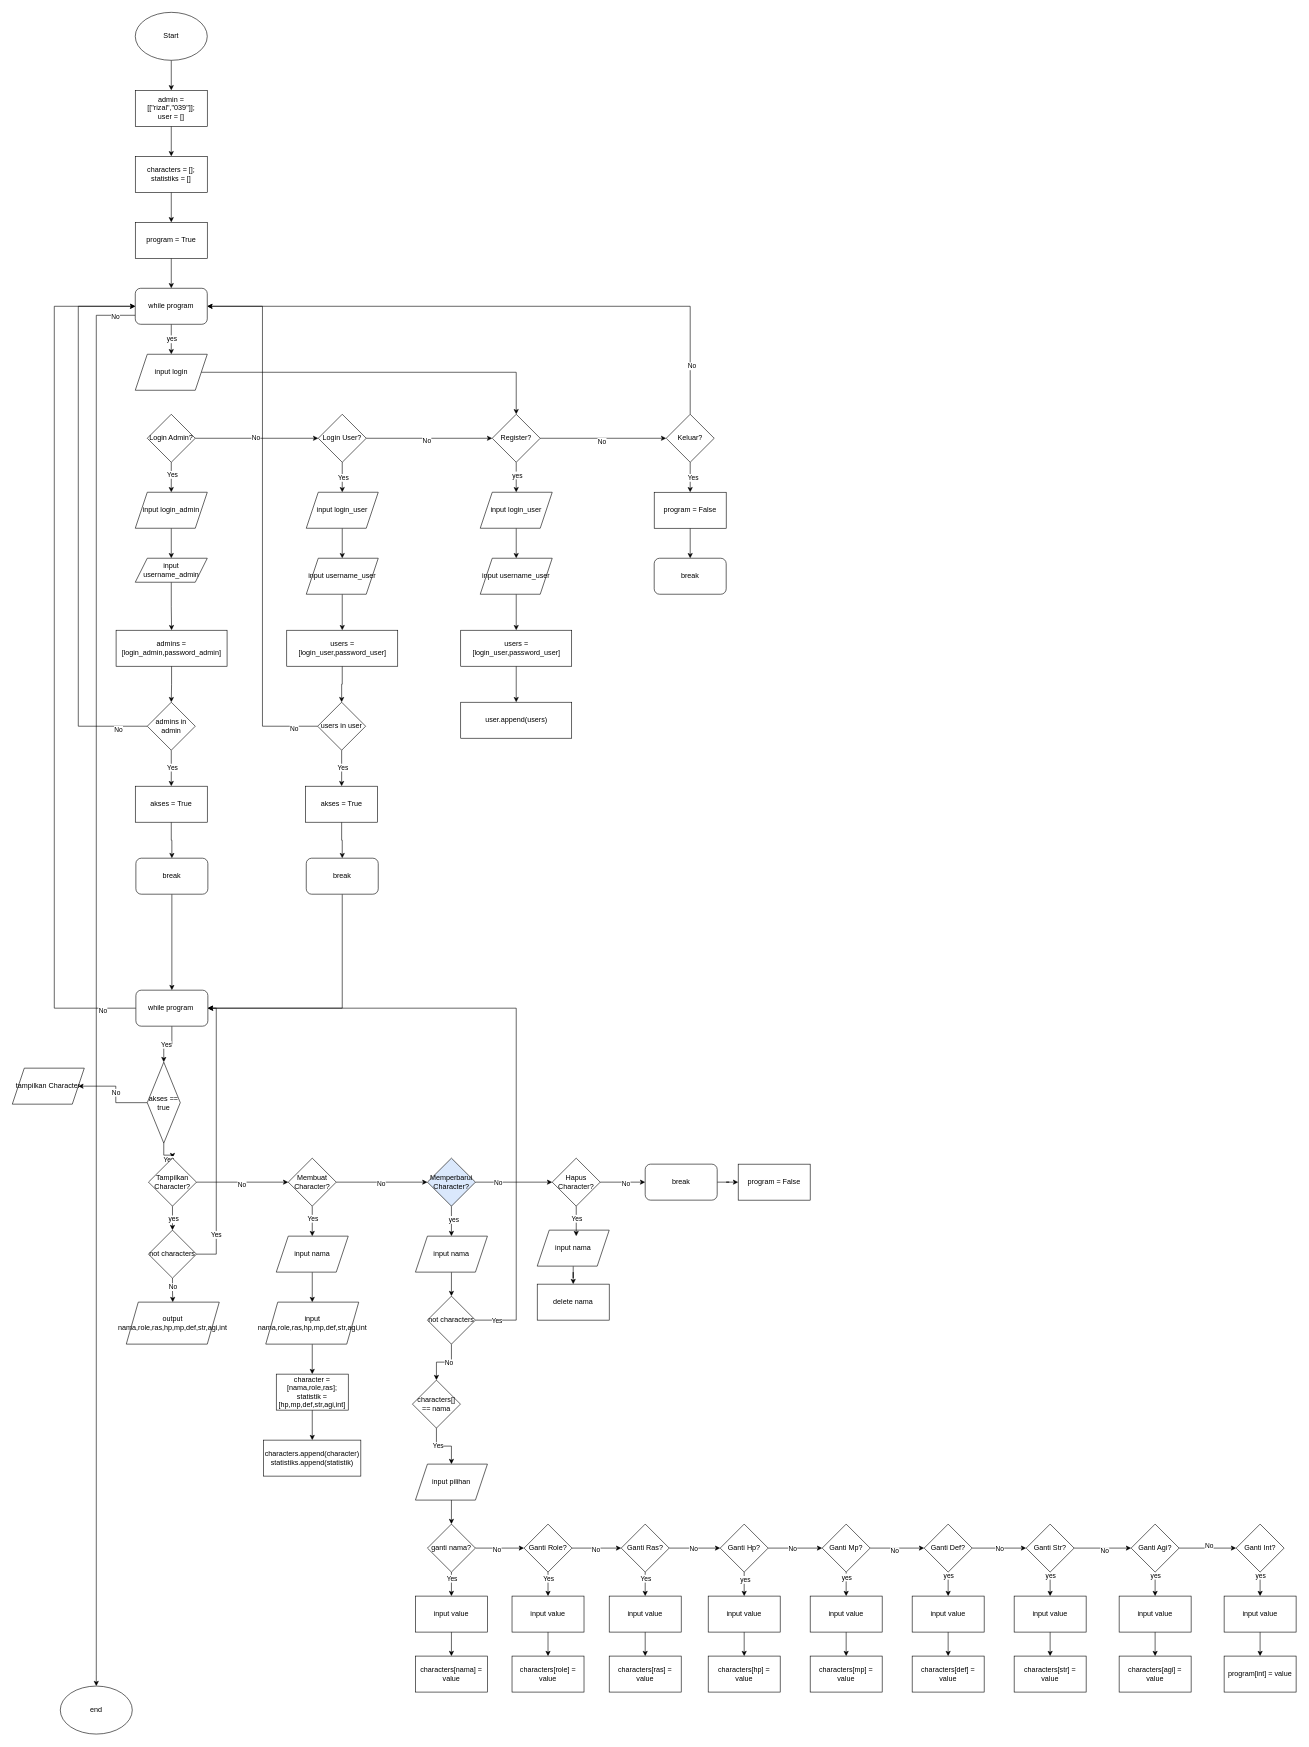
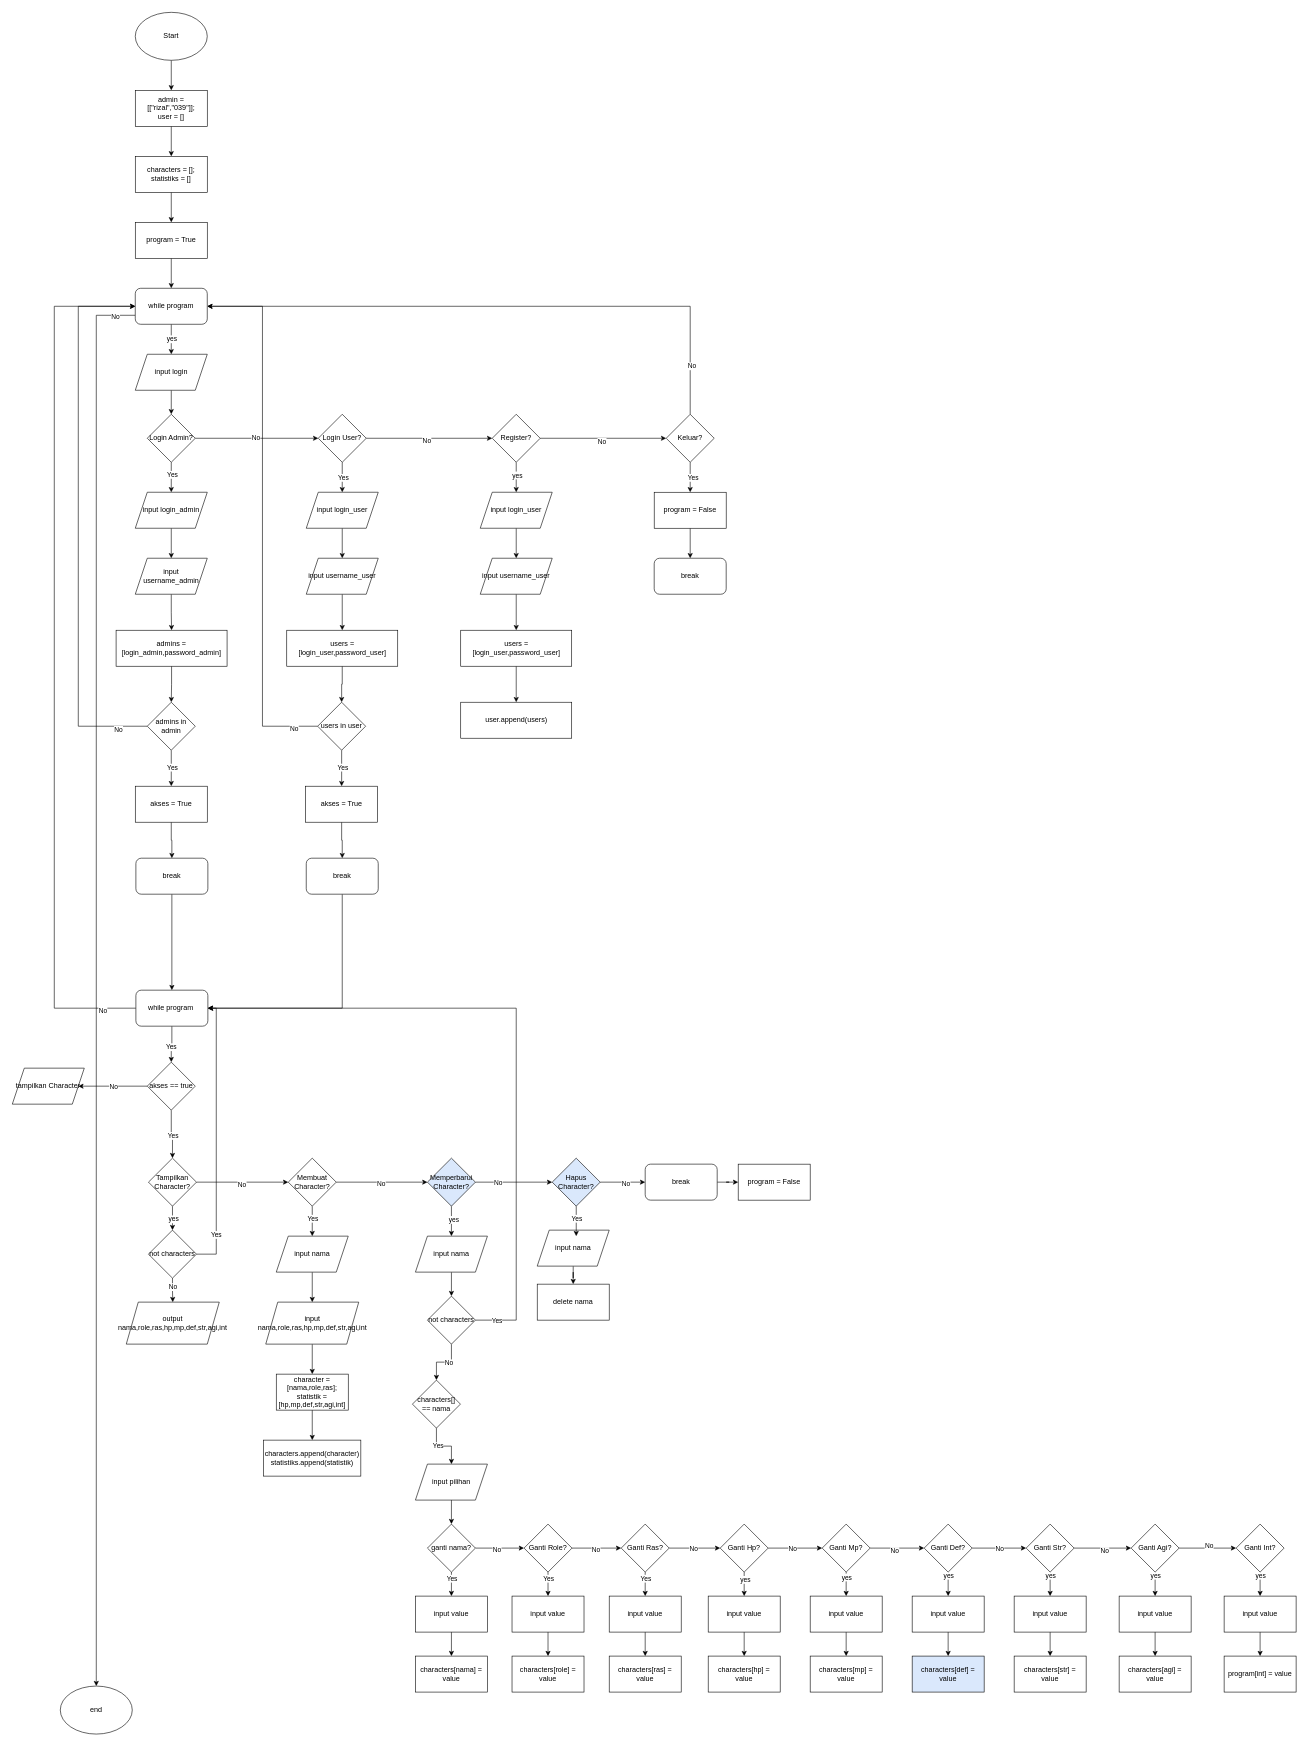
- <mxCell id="15" style="edgeStyle=orthogonalEdgeStyle;rounded=0;orthogonalLoop=1;jettySize=auto;html=1;" edge="1" parent="1" source="16" target="61"><mxGeometry relative="1" as="geometry" /></mxCell>
+ <mxCell id="15" style="edgeStyle=orthogonalEdgeStyle;rounded=0;orthogonalLoop=1;jettySize=auto;html=1;entryX=0.5;entryY=0;entryDx=0;entryDy=0;" edge="1" parent="1" source="16" target="21"><mxGeometry relative="1" as="geometry" /></mxCell>
- <mxCell id="25" value="input username_admin" style="shape=parallelogram;perimeter=parallelogramPerimeter;whiteSpace=wrap;html=1;fixedSize=1;" vertex="1" parent="1"><mxGeometry x="225" y="930" width="120" height="40" as="geometry" /></mxCell>
+ <mxCell id="25" value="input username_admin" style="shape=parallelogram;perimeter=parallelogramPerimeter;whiteSpace=wrap;html=1;fixedSize=1;" vertex="1" parent="1"><mxGeometry x="225" y="930" width="120" height="60" as="geometry" /></mxCell>
- <mxCell id="86" value="akses == true" style="rhombus;whiteSpace=wrap;html=1;" vertex="1" parent="1"><mxGeometry x="245" y="1770" width="55" height="135" as="geometry" /></mxCell>
+ <mxCell id="86" value="akses == true" style="rhombus;whiteSpace=wrap;html=1;" vertex="1" parent="1"><mxGeometry x="245" y="1770" width="80" height="80" as="geometry" /></mxCell>
- <mxCell id="199" value="Hapus Character?" style="rhombus;whiteSpace=wrap;html=1;" vertex="1" parent="1"><mxGeometry x="920" y="1930" width="80" height="80" as="geometry" /></mxCell>
+ <mxCell id="199" value="Hapus Character?" style="rhombus;whiteSpace=wrap;html=1;fillColor=#dae8fc;" vertex="1" parent="1"><mxGeometry x="920" y="1930" width="80" height="80" as="geometry" /></mxCell>
- <mxCell id="174" value="characters[def] = value" style="rounded=0;whiteSpace=wrap;html=1;" vertex="1" parent="1"><mxGeometry x="1520" y="2760" width="120" height="60" as="geometry" /></mxCell>
+ <mxCell id="174" value="characters[def] = value" style="rounded=0;whiteSpace=wrap;html=1;fillColor=#dae8fc;" vertex="1" parent="1"><mxGeometry x="1520" y="2760" width="120" height="60" as="geometry" /></mxCell>
